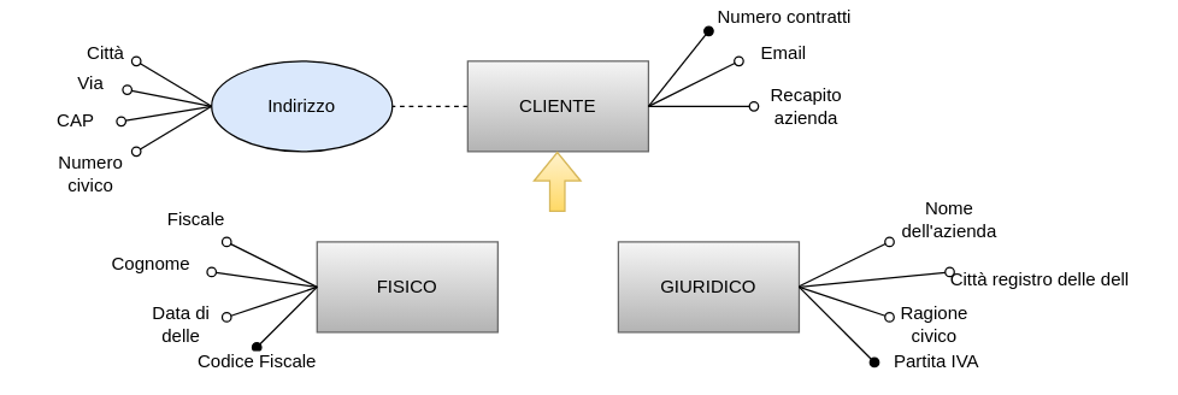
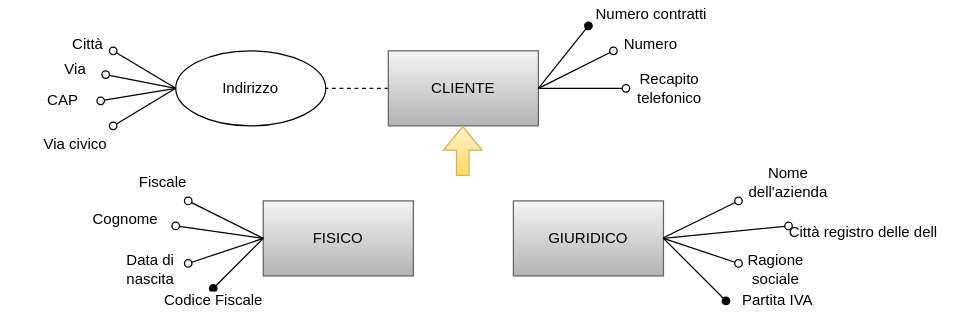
- <mxCell id="8" value="Email" style="text;html=1;strokeColor=none;fillColor=none;align=center;verticalAlign=middle;whiteSpace=wrap;rounded=0;" parent="1" vertex="1"><mxGeometry x="490" y="30" width="60" height="10" as="geometry" /></mxCell>
+ <mxCell id="8" value="Numero" style="text;html=1;strokeColor=none;fillColor=none;align=center;verticalAlign=middle;whiteSpace=wrap;rounded=0;" parent="1" vertex="1"><mxGeometry x="490" y="30" width="60" height="10" as="geometry" /></mxCell>
- <mxCell id="19" value="Indirizzo" style="ellipse;whiteSpace=wrap;html=1;rounded=0;fillColor=#dae8fc;" parent="1" vertex="1"><mxGeometry x="140" y="40" width="120" height="60" as="geometry" /></mxCell>
+ <mxCell id="19" value="Indirizzo" style="ellipse;whiteSpace=wrap;html=1;rounded=0;" parent="1" vertex="1"><mxGeometry x="140" y="40" width="120" height="60" as="geometry" /></mxCell>
- <mxCell id="10" value="Recapito azienda" style="text;html=1;strokeColor=none;fillColor=none;align=center;verticalAlign=middle;whiteSpace=wrap;rounded=0;" parent="1" vertex="1"><mxGeometry x="490" y="65" width="90" height="10" as="geometry" /></mxCell>
+ <mxCell id="10" value="Recapito telefonico" style="text;html=1;strokeColor=none;fillColor=none;align=center;verticalAlign=middle;whiteSpace=wrap;rounded=0;" parent="1" vertex="1"><mxGeometry x="490" y="65" width="90" height="10" as="geometry" /></mxCell>
- <mxCell id="25" value="Numero civico" style="text;html=1;strokeColor=none;fillColor=none;align=center;verticalAlign=middle;whiteSpace=wrap;rounded=0;" parent="1" vertex="1"><mxGeometry x="30" y="110" width="60" height="10" as="geometry" /></mxCell>
+ <mxCell id="25" value="Via civico" style="text;html=1;strokeColor=none;fillColor=none;align=center;verticalAlign=middle;whiteSpace=wrap;rounded=0;" parent="1" vertex="1"><mxGeometry x="30" y="110" width="60" height="10" as="geometry" /></mxCell>
- <mxCell id="29" value="Data di delle" style="text;html=1;strokeColor=none;fillColor=none;align=center;verticalAlign=middle;whiteSpace=wrap;rounded=0;" parent="1" vertex="1"><mxGeometry x="90" y="210" width="60" height="10" as="geometry" /></mxCell>
+ <mxCell id="29" value="Data di nascita" style="text;html=1;strokeColor=none;fillColor=none;align=center;verticalAlign=middle;whiteSpace=wrap;rounded=0;" parent="1" vertex="1"><mxGeometry x="90" y="210" width="60" height="10" as="geometry" /></mxCell>
- <mxCell id="14" value="Ragione civico" style="text;html=1;strokeColor=none;fillColor=none;align=center;verticalAlign=middle;whiteSpace=wrap;rounded=0;" parent="1" vertex="1"><mxGeometry x="590" y="210" width="60" height="10" as="geometry" /></mxCell>
+ <mxCell id="14" value="Ragione sociale" style="text;html=1;strokeColor=none;fillColor=none;align=center;verticalAlign=middle;whiteSpace=wrap;rounded=0;" parent="1" vertex="1"><mxGeometry x="590" y="210" width="60" height="10" as="geometry" /></mxCell>
